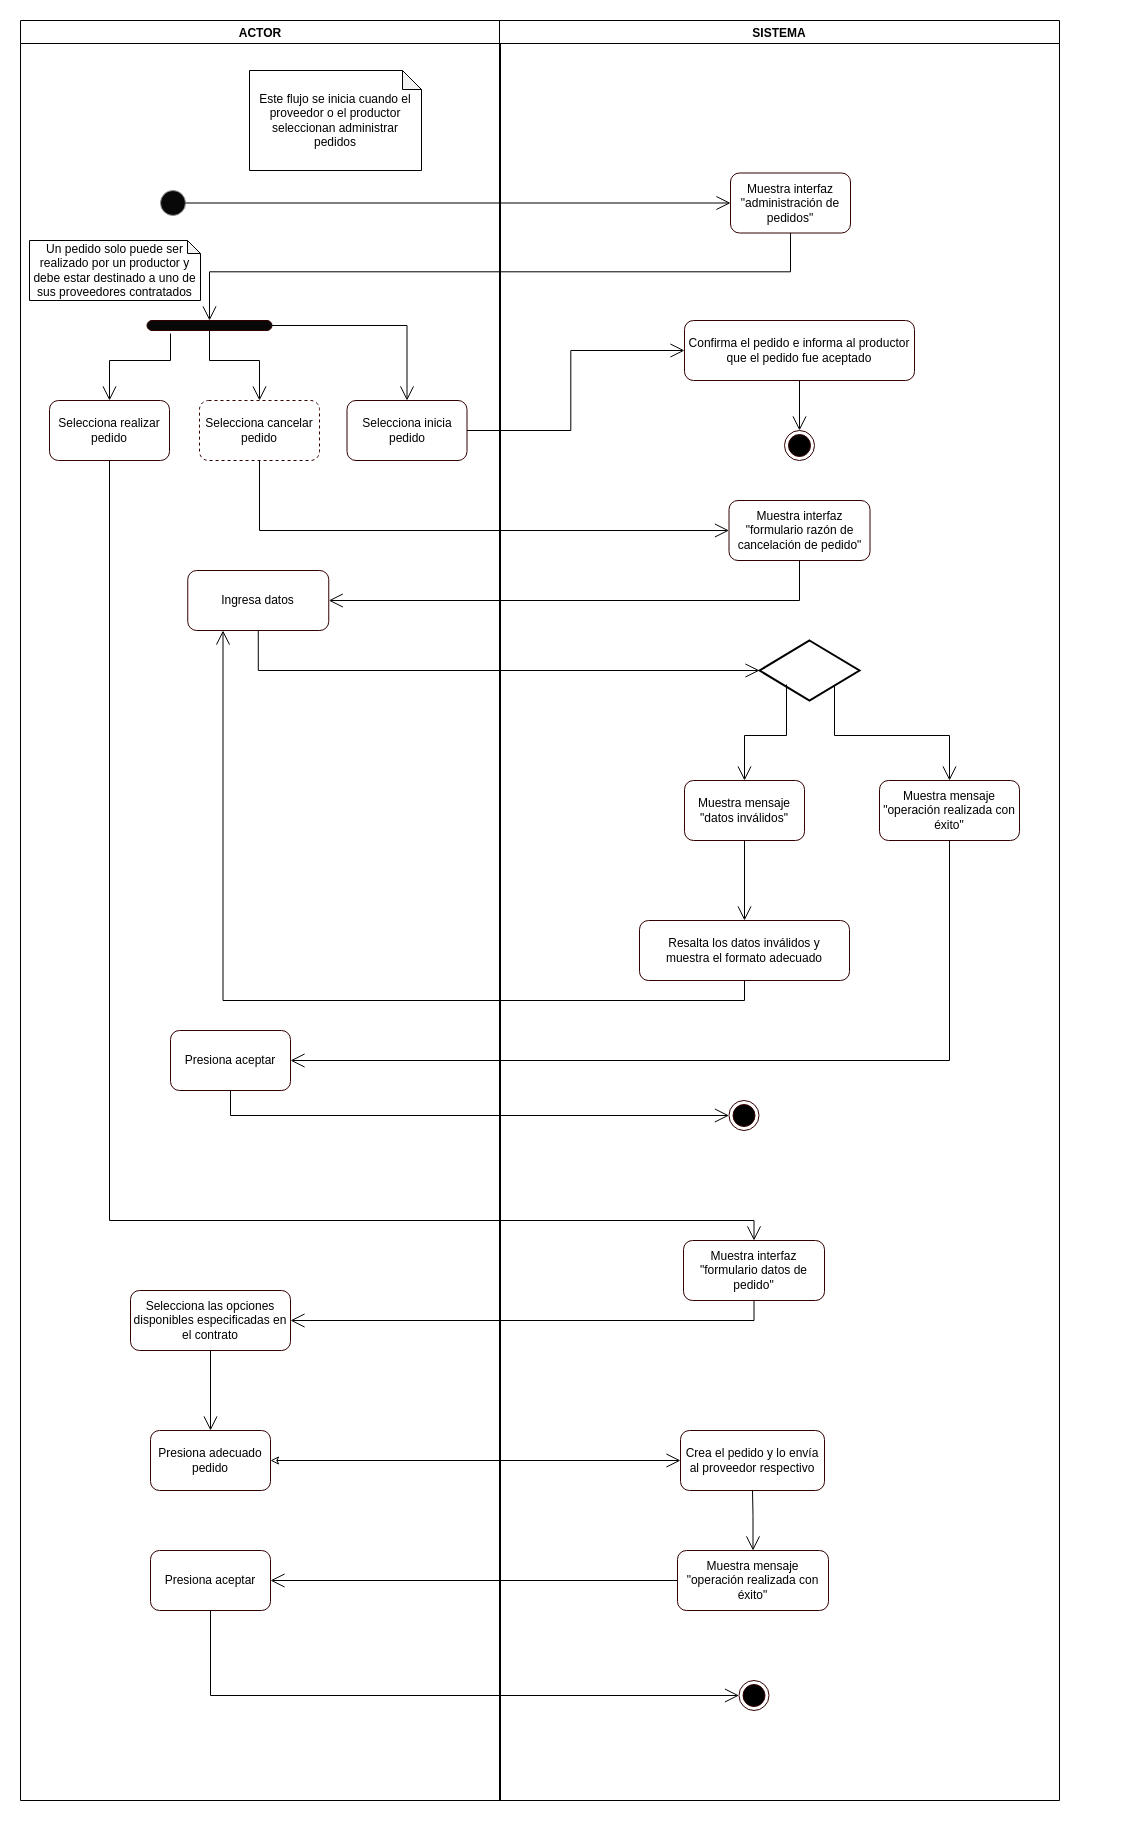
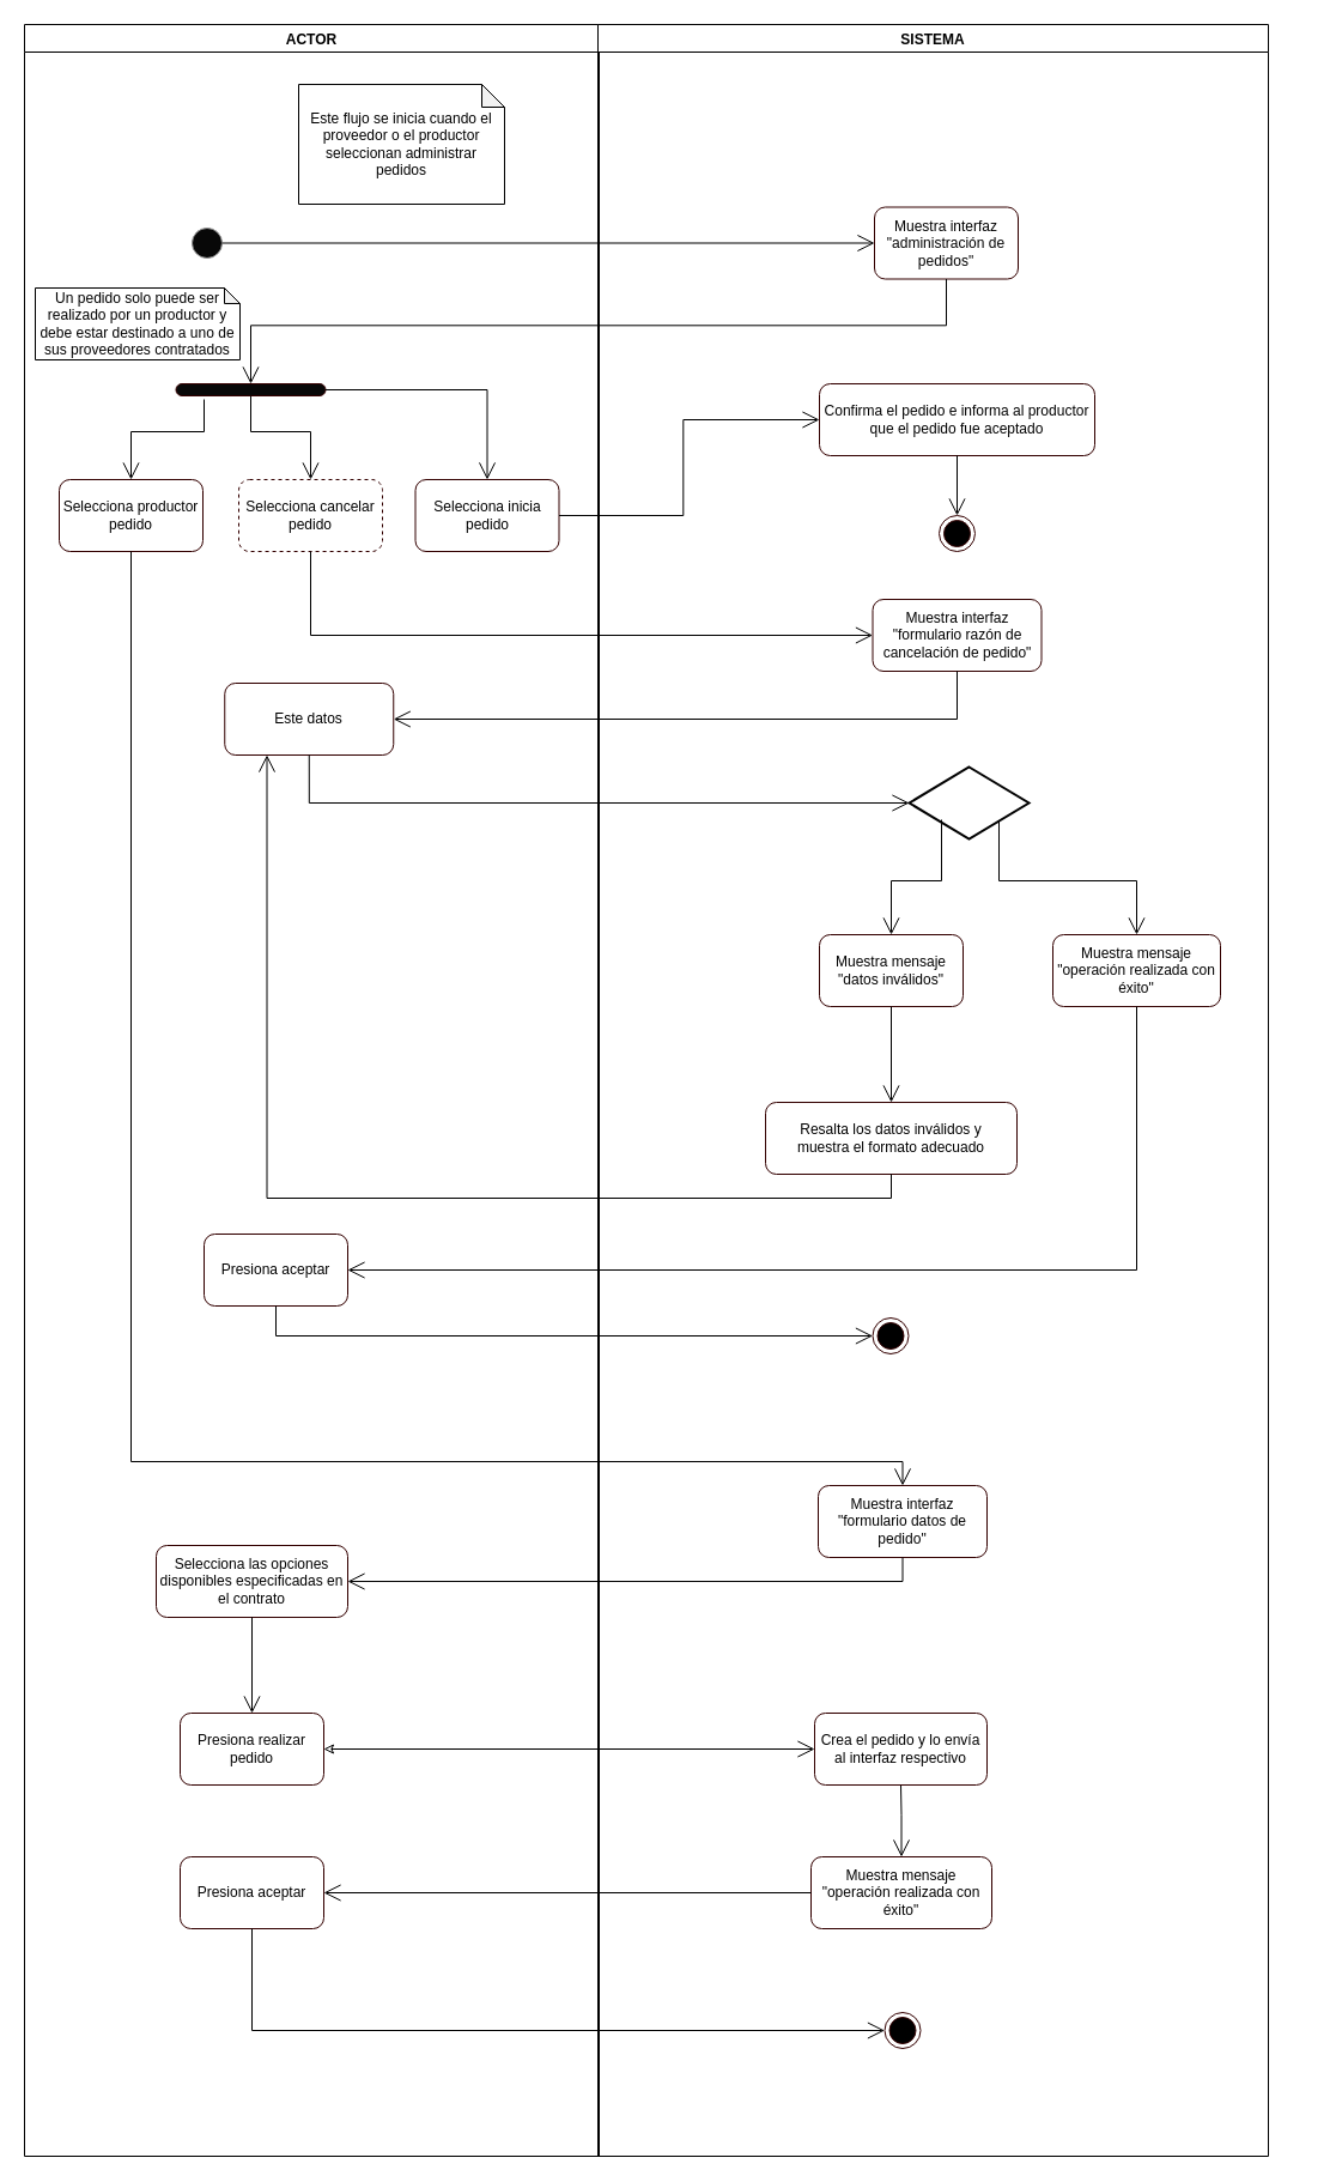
- <mxCell id="9" value="Selecciona realizar pedido" style="rounded=1;whiteSpace=wrap;html=1;strokeColor=#330000;fillColor=#FFFFFF;gradientColor=none;" parent="6" vertex="1"><mxGeometry y="80" width="120" height="60" as="geometry" /></mxCell>
+ <mxCell id="9" value="Selecciona productor pedido" style="rounded=1;whiteSpace=wrap;html=1;strokeColor=#330000;fillColor=#FFFFFF;gradientColor=none;" parent="6" vertex="1"><mxGeometry y="80" width="120" height="60" as="geometry" /></mxCell>
- <mxCell id="15" value="Ingresa datos" style="rounded=1;whiteSpace=wrap;html=1;strokeColor=#330000;fillColor=#FFFFFF;gradientColor=none;" parent="2" vertex="1"><mxGeometry x="167.25" y="550" width="141" height="60" as="geometry" /></mxCell>
+ <mxCell id="15" value="Este datos" style="rounded=1;whiteSpace=wrap;html=1;strokeColor=#330000;fillColor=#FFFFFF;gradientColor=none;" parent="2" vertex="1"><mxGeometry x="167.25" y="550" width="141" height="60" as="geometry" /></mxCell>
- <mxCell id="19" value="Presiona adecuado pedido" style="rounded=1;whiteSpace=wrap;html=1;strokeColor=#330000;fillColor=#FFFFFF;gradientColor=none;" parent="2" vertex="1"><mxGeometry x="130" y="1410" width="120" height="60" as="geometry" /></mxCell>
+ <mxCell id="19" value="Presiona realizar pedido" style="rounded=1;whiteSpace=wrap;html=1;strokeColor=#330000;fillColor=#FFFFFF;gradientColor=none;" parent="2" vertex="1"><mxGeometry x="130" y="1410" width="120" height="60" as="geometry" /></mxCell>
- <mxCell id="40" value="Crea el pedido y lo envía al proveedor respectivo" style="rounded=1;whiteSpace=wrap;html=1;strokeColor=#330000;fillColor=#FFFFFF;gradientColor=none;" parent="21" vertex="1"><mxGeometry x="181" y="1410" width="144" height="60" as="geometry" /></mxCell>
+ <mxCell id="40" value="Crea el pedido y lo envía al interfaz respectivo" style="rounded=1;whiteSpace=wrap;html=1;strokeColor=#330000;fillColor=#FFFFFF;gradientColor=none;" parent="21" vertex="1"><mxGeometry x="181" y="1410" width="144" height="60" as="geometry" /></mxCell>
